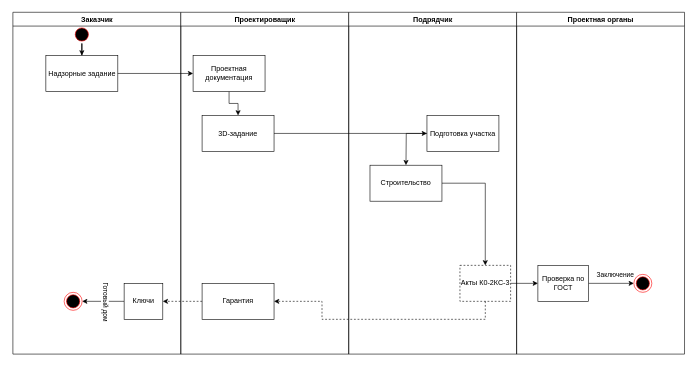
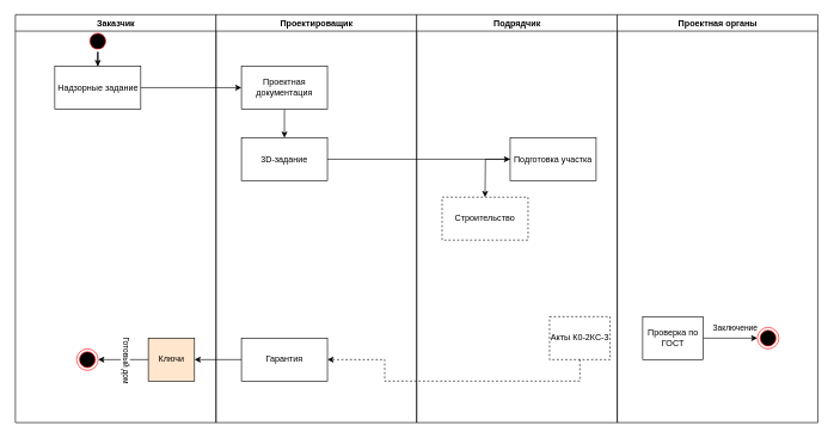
- <mxCell id="12" value="Проектная документация" style="rounded=0;whiteSpace=wrap;html=1;" parent="10" vertex="1"><mxGeometry x="20.5" y="72" width="120" height="60" as="geometry" /></mxCell>
+ <mxCell id="12" value="Проектная документация" style="rounded=0;whiteSpace=wrap;html=1;" parent="10" vertex="1"><mxGeometry x="35.5" y="72" width="120" height="60" as="geometry" /></mxCell>
- <mxCell id="20" value="Строительство" style="rounded=0;whiteSpace=wrap;html=1;" vertex="1" parent="15"><mxGeometry x="35.5" y="255" width="120" height="60" as="geometry" /></mxCell>
+ <mxCell id="20" value="Строительство" style="rounded=0;whiteSpace=wrap;html=1;dashed=1;" vertex="1" parent="15"><mxGeometry x="35.5" y="255" width="120" height="60" as="geometry" /></mxCell>
- <mxCell id="19" style="edgeStyle=orthogonalEdgeStyle;rounded=0;orthogonalLoop=1;jettySize=auto;html=1;entryX=0.5;entryY=0;entryDx=0;entryDy=0;" edge="1" parent="15" source="20" target="18"><mxGeometry relative="1" as="geometry" /></mxCell>
- <mxCell id="28" style="edgeStyle=orthogonalEdgeStyle;rounded=0;orthogonalLoop=1;jettySize=auto;html=1;entryX=0;entryY=0.5;entryDx=0;entryDy=0;" parent="1" source="18" target="25" edge="1"><mxGeometry relative="1" as="geometry" /></mxCell>
- <mxCell id="8" value="Ключи" style="rounded=0;whiteSpace=wrap;html=1;" parent="2" vertex="1"><mxGeometry x="185.5" y="452" width="64.5" height="60" as="geometry" /></mxCell>
+ <mxCell id="8" value="Ключи" style="rounded=0;whiteSpace=wrap;html=1;fillColor=#ffe6cc;" parent="2" vertex="1"><mxGeometry x="185.5" y="452" width="64.5" height="60" as="geometry" /></mxCell>
- <mxCell id="30" style="edgeStyle=orthogonalEdgeStyle;rounded=0;orthogonalLoop=1;jettySize=auto;html=1;entryX=1;entryY=0.5;entryDx=0;entryDy=0;dashed=1;" parent="1" source="14" target="8" edge="1"><mxGeometry relative="1" as="geometry" /></mxCell>
+ <mxCell id="30" style="edgeStyle=orthogonalEdgeStyle;rounded=0;orthogonalLoop=1;jettySize=auto;html=1;entryX=1;entryY=0.5;entryDx=0;entryDy=0;" parent="1" source="14" target="8" edge="1"><mxGeometry relative="1" as="geometry" /></mxCell>
